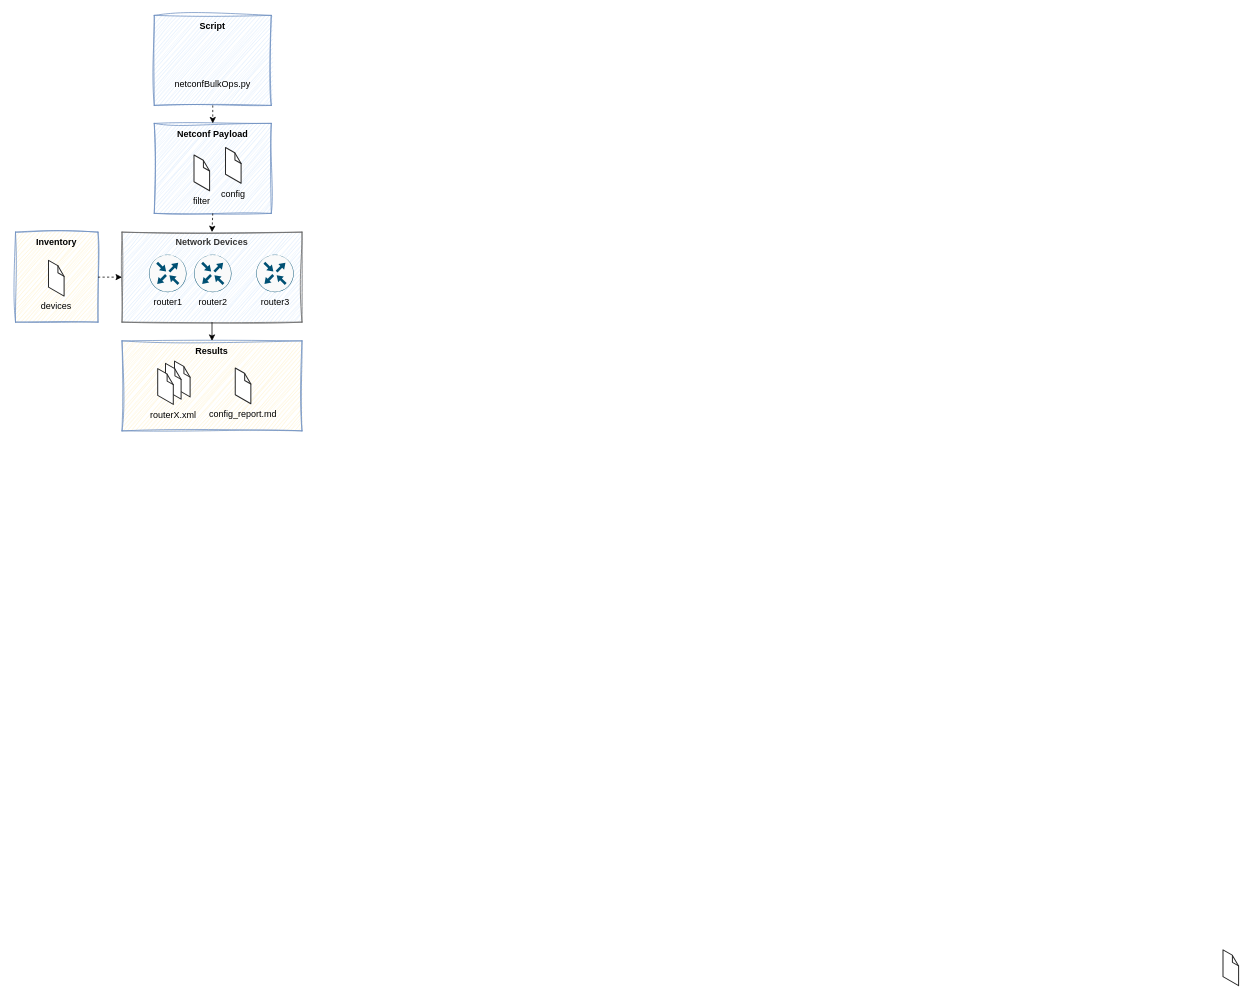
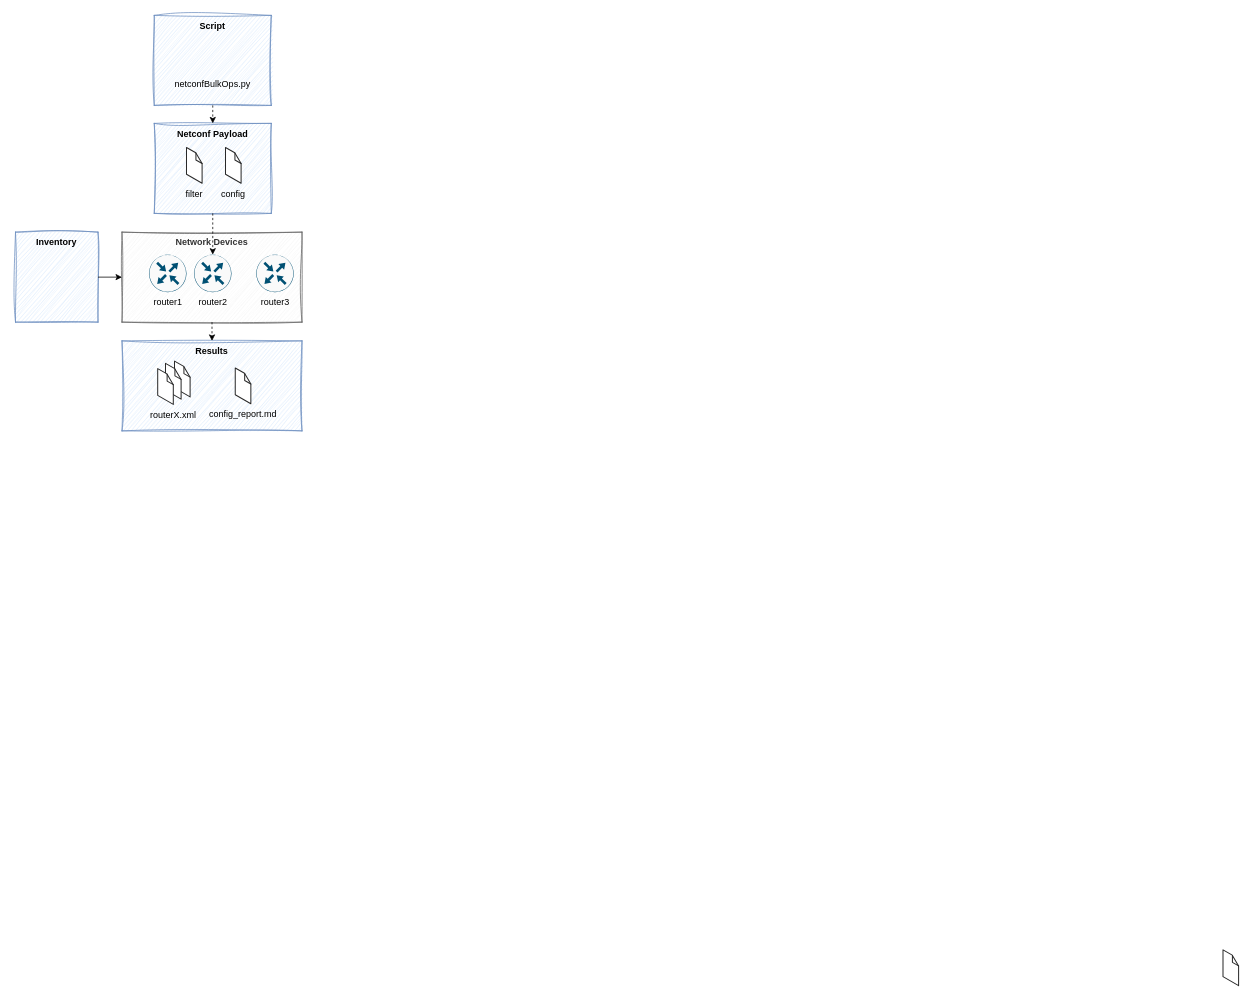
- <mxCell id="14" value="filter" style="verticalLabelPosition=bottom;html=1;verticalAlign=top;strokeWidth=1;align=center;outlineConnect=0;dashed=0;outlineConnect=0;shape=mxgraph.aws3d.file;aspect=fixed;strokeColor=#292929;" vertex="1" parent="1"><mxGeometry x="258" y="206.16" width="20.8" height="47.68" as="geometry" /></mxCell>
+ <mxCell id="14" value="filter" style="verticalLabelPosition=bottom;html=1;verticalAlign=top;strokeWidth=1;align=center;outlineConnect=0;dashed=0;outlineConnect=0;shape=mxgraph.aws3d.file;aspect=fixed;strokeColor=#292929;" vertex="1" parent="1"><mxGeometry x="248" y="196.16" width="20.8" height="47.68" as="geometry" /></mxCell>
- <mxCell id="18" value="" style="endArrow=classic;html=1;rounded=0;dashed=1;exitX=0.5;exitY=1;exitDx=0;exitDy=0;entryX=0.5;entryY=0;entryDx=0;entryDy=0;" edge="1" parent="1" source="6" target="8"><mxGeometry width="50" height="50" relative="1" as="geometry"><mxPoint x="293" y="111" as="sourcePoint" /><mxPoint x="293" y="151" as="targetPoint" /></mxGeometry></mxCell>
+ <mxCell id="18" value="" style="endArrow=classic;html=1;rounded=0;dashed=1;exitX=0.5;exitY=1;exitDx=0;exitDy=0;" edge="1" parent="1" source="6" target="12"><mxGeometry width="50" height="50" relative="1" as="geometry"><mxPoint x="293" y="111" as="sourcePoint" /><mxPoint x="293" y="151" as="targetPoint" /></mxGeometry></mxCell>
- <mxCell id="7" value="&lt;b&gt;Inventory&lt;/b&gt;" style="rounded=0;whiteSpace=wrap;html=1;sketch=1;curveFitting=1;jiggle=2;fillColor=#fff2cc;strokeColor=#6c8ebf;verticalAlign=top;" vertex="1" parent="1"><mxGeometry x="20" y="309" width="110" height="120" as="geometry" /></mxCell>
+ <mxCell id="7" value="&lt;b&gt;Inventory&lt;/b&gt;" style="rounded=0;whiteSpace=wrap;html=1;sketch=1;curveFitting=1;jiggle=2;fillColor=#dae8fc;strokeColor=#6c8ebf;verticalAlign=top;" vertex="1" parent="1"><mxGeometry x="20" y="309" width="110" height="120" as="geometry" /></mxCell>
- <mxCell id="8" value="&lt;b&gt;Network Devices&lt;/b&gt;" style="rounded=0;whiteSpace=wrap;html=1;sketch=1;curveFitting=1;jiggle=2;fillColor=#dae8fc;strokeColor=#666666;fontColor=#333333;verticalAlign=top;" vertex="1" parent="1"><mxGeometry x="162" y="309" width="240" height="120" as="geometry" /></mxCell>
+ <mxCell id="8" value="&lt;b&gt;Network Devices&lt;/b&gt;" style="rounded=0;whiteSpace=wrap;html=1;sketch=1;curveFitting=1;jiggle=2;fillColor=#f5f5f5;strokeColor=#666666;fontColor=#333333;verticalAlign=top;" vertex="1" parent="1"><mxGeometry x="162" y="309" width="240" height="120" as="geometry" /></mxCell>
- <mxCell id="16" value="" style="endArrow=classic;html=1;rounded=0;dashed=1;exitX=1;exitY=0.5;exitDx=0;exitDy=0;entryX=0;entryY=0.5;entryDx=0;entryDy=0;" edge="1" parent="1" source="7" target="8"><mxGeometry width="50" height="50" relative="1" as="geometry"><mxPoint x="270" y="159" as="sourcePoint" /><mxPoint x="320" y="109" as="targetPoint" /></mxGeometry></mxCell>
+ <mxCell id="16" value="" style="endArrow=classic;html=1;rounded=0;dashed=0;exitX=1;exitY=0.5;exitDx=0;exitDy=0;entryX=0;entryY=0.5;entryDx=0;entryDy=0;" edge="1" parent="1" source="7" target="8"><mxGeometry width="50" height="50" relative="1" as="geometry"><mxPoint x="270" y="159" as="sourcePoint" /><mxPoint x="320" y="109" as="targetPoint" /></mxGeometry></mxCell>
- <mxCell id="9" value="devices" style="verticalLabelPosition=bottom;html=1;verticalAlign=top;strokeWidth=1;align=center;outlineConnect=0;dashed=0;outlineConnect=0;shape=mxgraph.aws3d.file;aspect=fixed;strokeColor=#292929;" vertex="1" parent="1"><mxGeometry x="64" y="346.62" width="20.8" height="47.68" as="geometry" /></mxCell>
- <mxCell id="19" value="" style="endArrow=classic;html=1;rounded=0;dashed=0;exitX=0.5;exitY=1;exitDx=0;exitDy=0;entryX=0.5;entryY=0;entryDx=0;entryDy=0;" edge="1" parent="1" source="8" target="3"><mxGeometry width="50" height="50" relative="1" as="geometry"><mxPoint x="293" y="271" as="sourcePoint" /><mxPoint x="300" y="469" as="targetPoint" /></mxGeometry></mxCell>
+ <mxCell id="19" value="" style="endArrow=classic;html=1;rounded=0;dashed=1;exitX=0.5;exitY=1;exitDx=0;exitDy=0;entryX=0.5;entryY=0;entryDx=0;entryDy=0;" edge="1" parent="1" source="8" target="3"><mxGeometry width="50" height="50" relative="1" as="geometry"><mxPoint x="293" y="271" as="sourcePoint" /><mxPoint x="300" y="469" as="targetPoint" /></mxGeometry></mxCell>
- <mxCell id="3" value="&lt;b&gt;Results&lt;/b&gt;" style="rounded=0;whiteSpace=wrap;html=1;sketch=1;curveFitting=1;jiggle=2;fillColor=#fff2cc;strokeColor=#6c8ebf;verticalAlign=top;" vertex="1" parent="1"><mxGeometry x="162" y="454" width="240" height="120" as="geometry" /></mxCell>
+ <mxCell id="3" value="&lt;b&gt;Results&lt;/b&gt;" style="rounded=0;whiteSpace=wrap;html=1;sketch=1;curveFitting=1;jiggle=2;fillColor=#dae8fc;strokeColor=#6c8ebf;verticalAlign=top;" vertex="1" parent="1"><mxGeometry x="162" y="454" width="240" height="120" as="geometry" /></mxCell>
